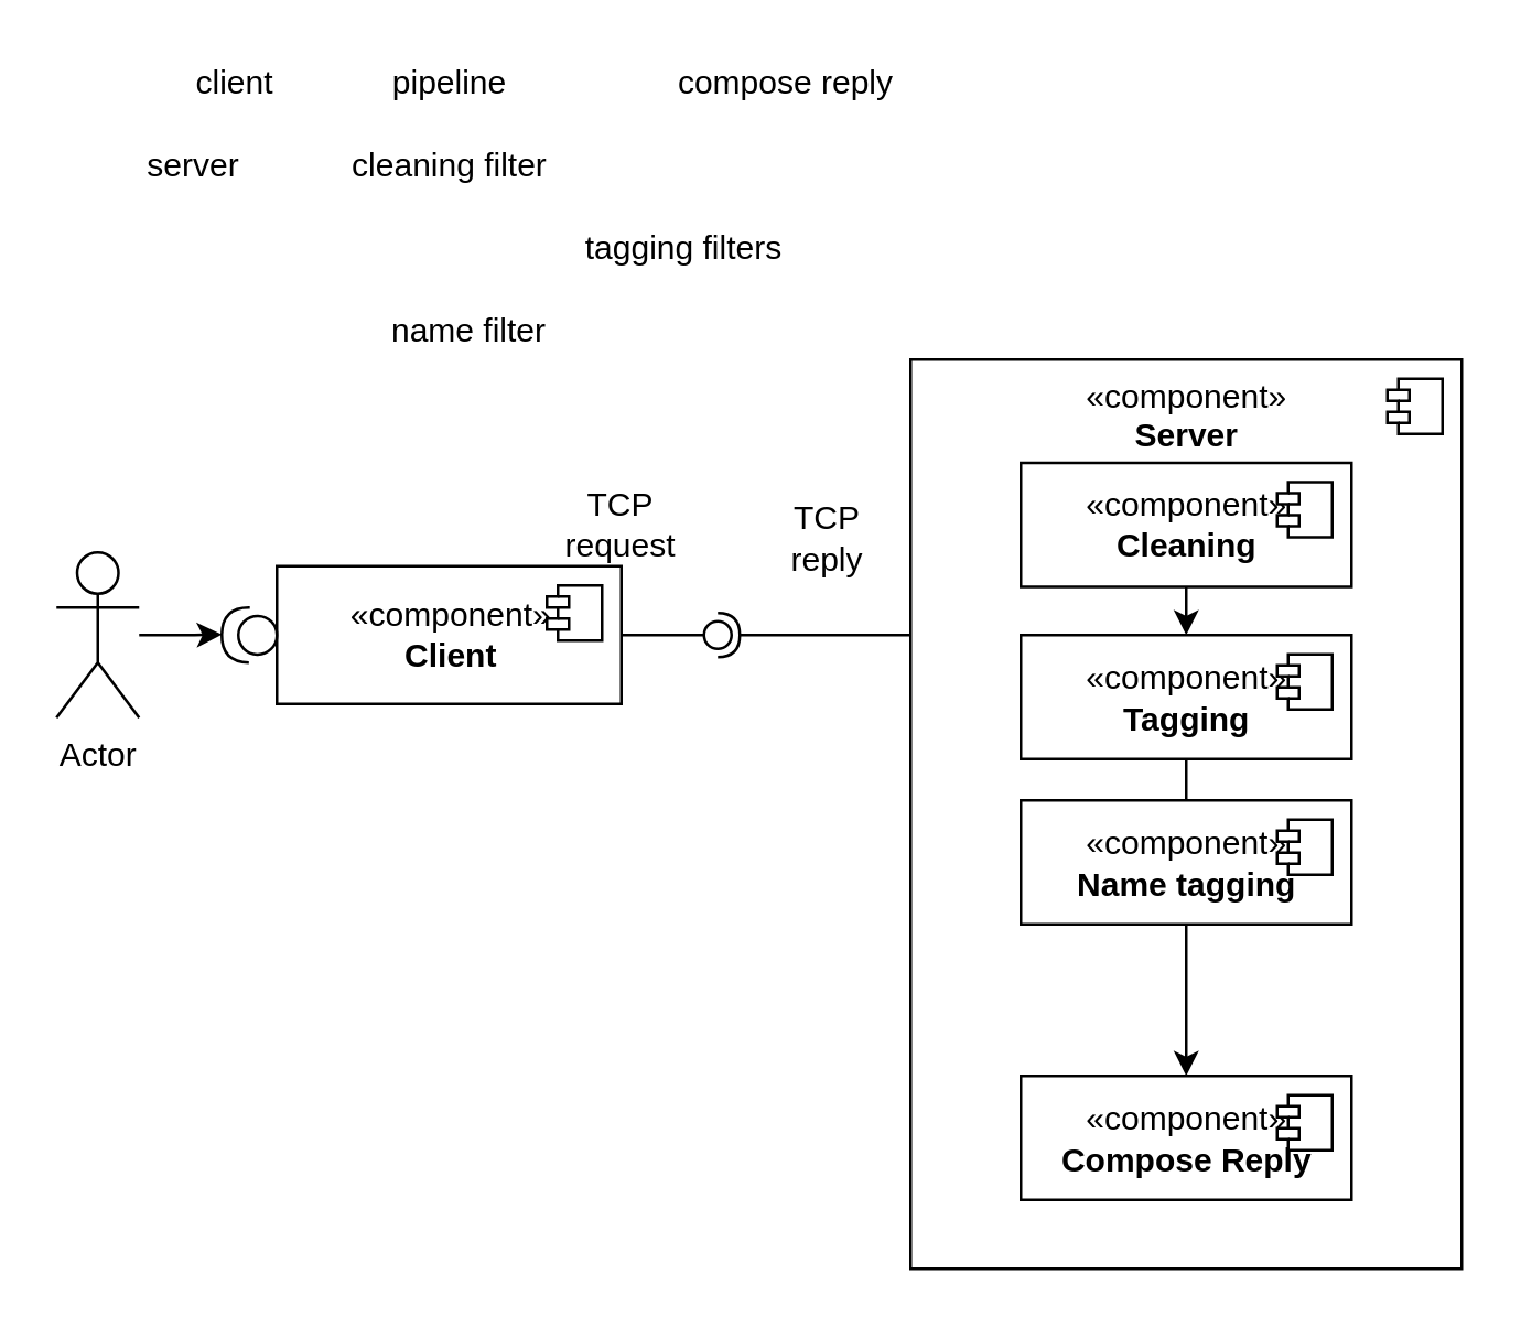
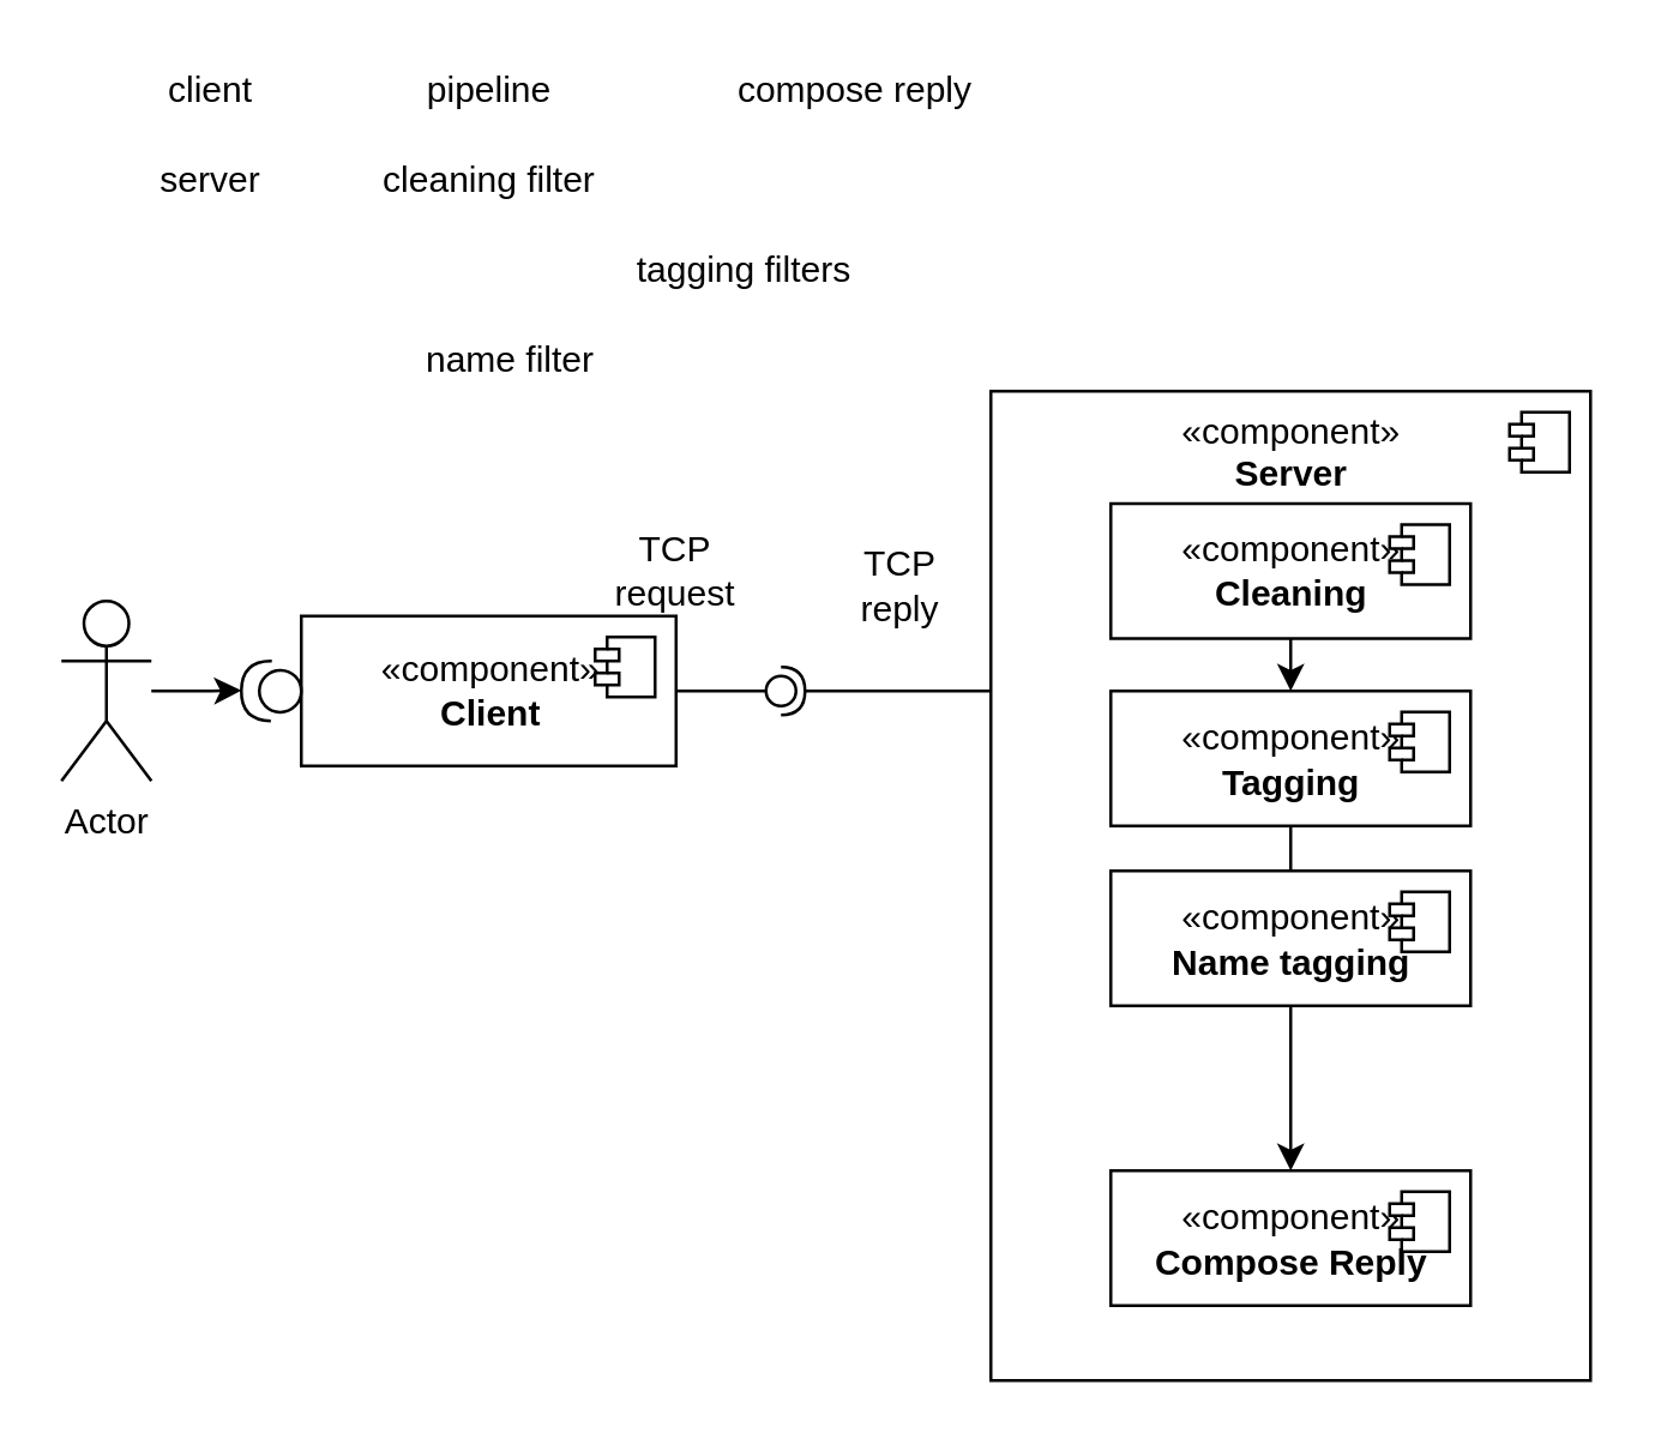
- <mxCell id="4" value="client" style="text;html=1;strokeColor=none;fillColor=none;align=center;verticalAlign=middle;whiteSpace=wrap;rounded=0;" parent="1" vertex="1"><mxGeometry x="65" y="20" width="40" height="20" as="geometry" /></mxCell>
+ <mxCell id="4" value="client" style="text;html=1;strokeColor=none;fillColor=none;align=center;verticalAlign=middle;whiteSpace=wrap;rounded=0;" parent="1" vertex="1"><mxGeometry x="50" y="20" width="40" height="20" as="geometry" /></mxCell>
